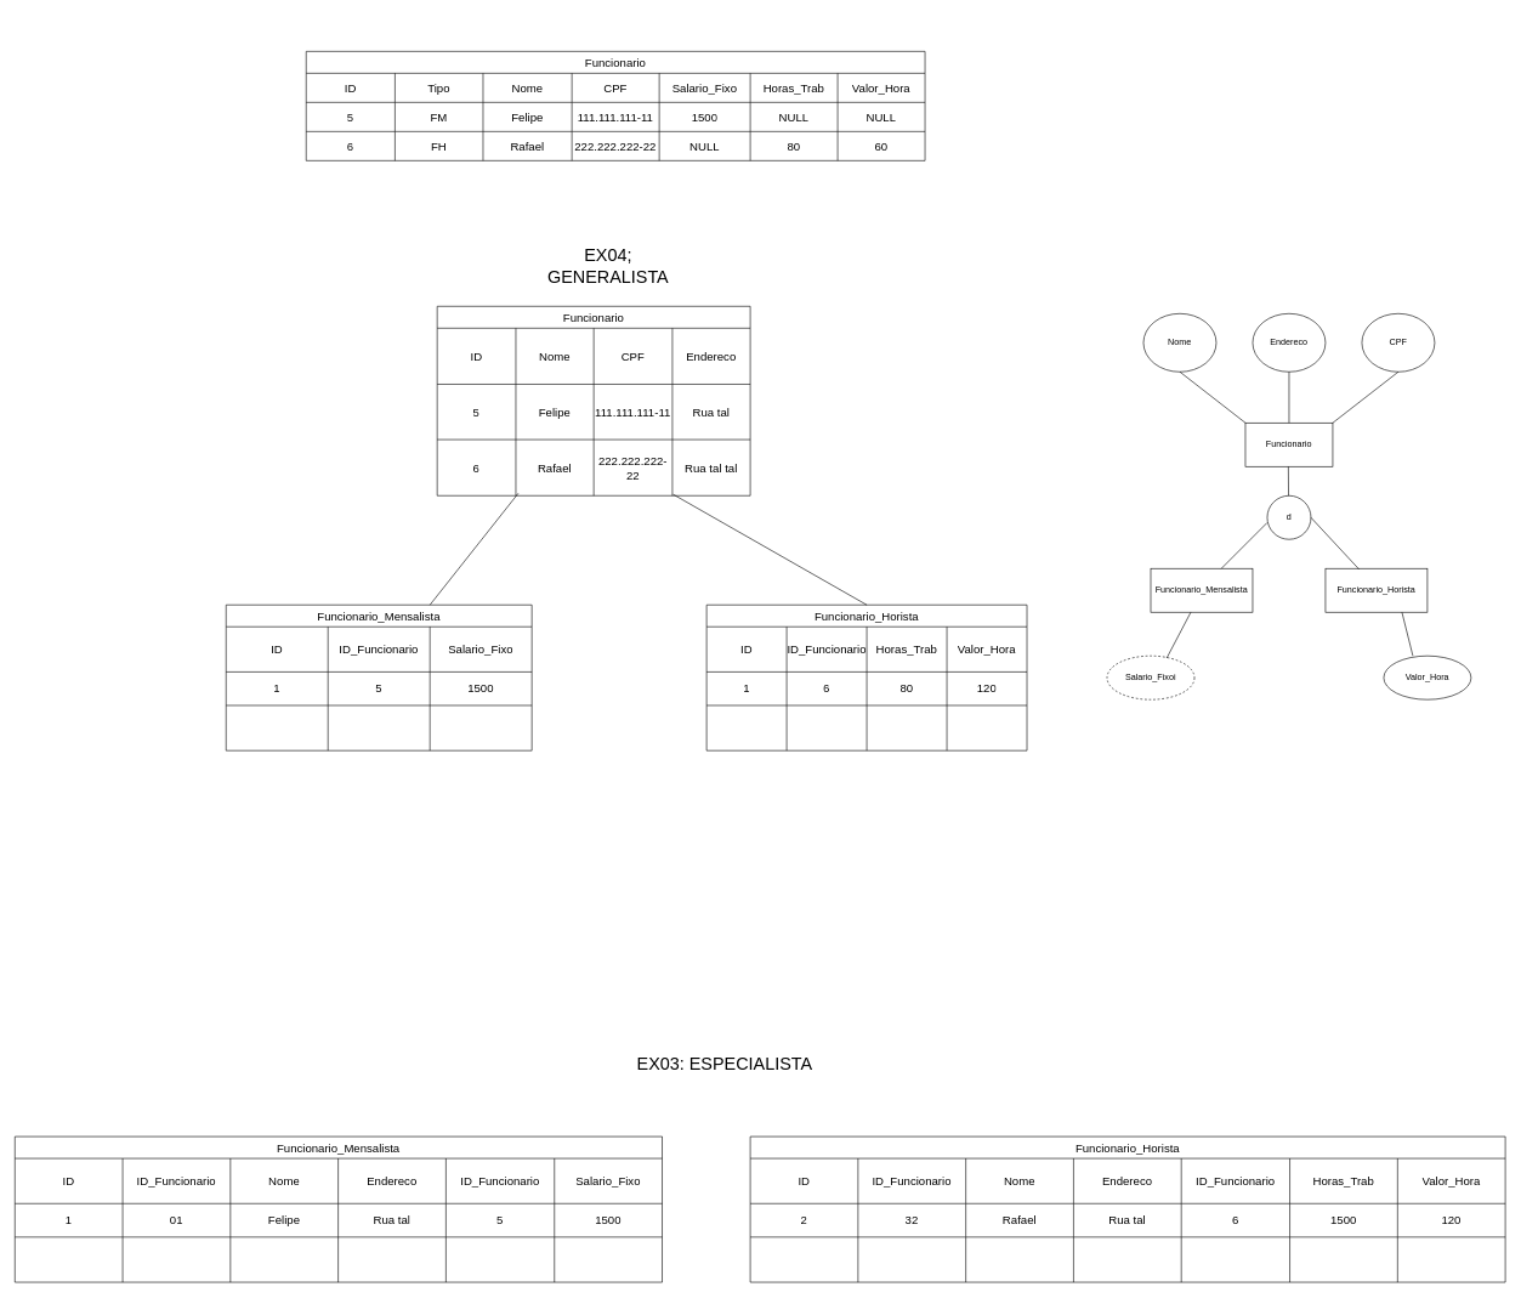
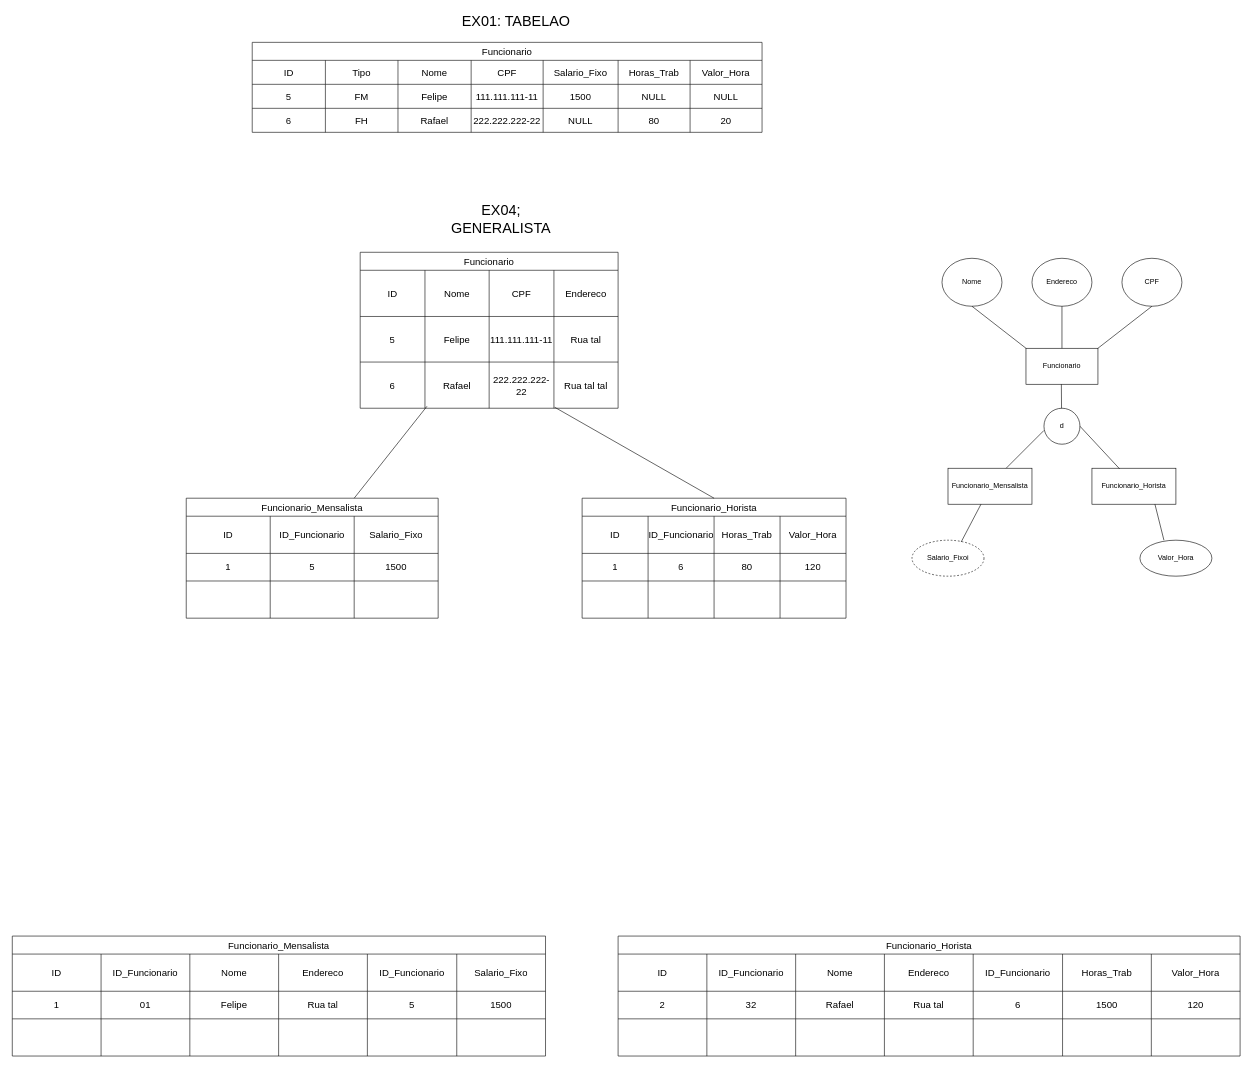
+ <mxCell id="91" value="&lt;font style=&quot;font-size: 24px;&quot;&gt;EX01: TABELAO&lt;/font&gt;" style="text;html=1;align=center;verticalAlign=middle;whiteSpace=wrap;rounded=0;" vertex="1" parent="1"><mxGeometry x="730" y="20" width="260" height="30" as="geometry" /></mxCell>
- <mxCell id="90" value="60" style="shape=partialRectangle;html=1;whiteSpace=wrap;connectable=0;strokeColor=inherit;overflow=hidden;fillColor=none;top=0;left=0;bottom=0;right=0;pointerEvents=1;fontSize=16;" vertex="1" parent="83"><mxGeometry x="730" width="120" height="40" as="geometry"><mxRectangle width="120" height="40" as="alternateBounds" /></mxGeometry></mxCell>
+ <mxCell id="90" value="20" style="shape=partialRectangle;html=1;whiteSpace=wrap;connectable=0;strokeColor=inherit;overflow=hidden;fillColor=none;top=0;left=0;bottom=0;right=0;pointerEvents=1;fontSize=16;" vertex="1" parent="83"><mxGeometry x="730" width="120" height="40" as="geometry"><mxRectangle width="120" height="40" as="alternateBounds" /></mxGeometry></mxCell>
- <mxCell id="140" value="&lt;font style=&quot;font-size: 24px;&quot;&gt;EX03: ESPECIALISTA&lt;/font&gt;" style="text;html=1;align=center;verticalAlign=middle;whiteSpace=wrap;rounded=0;" vertex="1" parent="1"><mxGeometry x="790" y="1360" width="410" height="200" as="geometry" /></mxCell>
